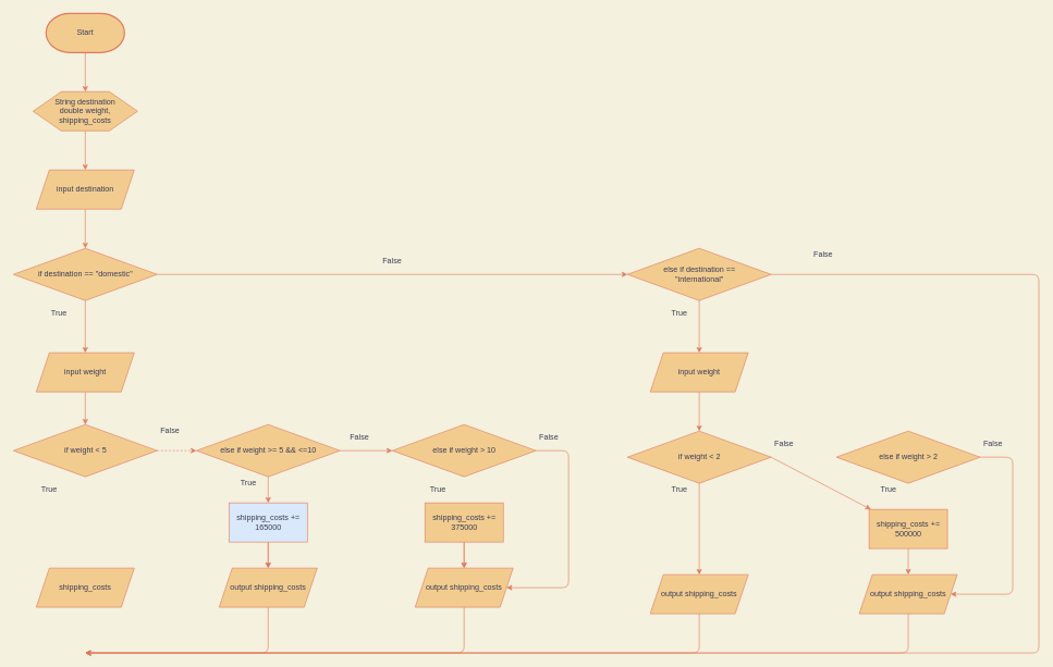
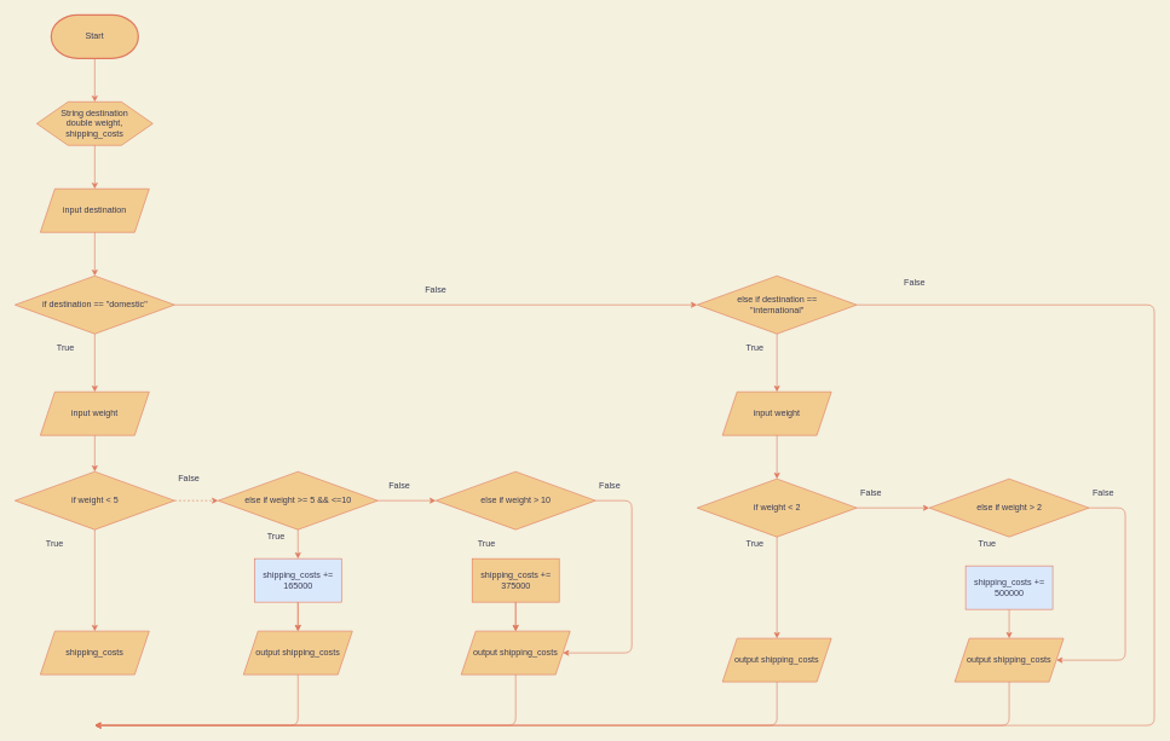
- <mxCell id="33" value="" style="endArrow=classic;html=1;exitX=1;exitY=0.5;exitDx=0;exitDy=0;strokeColor=#E07A5F;fontColor=#393C56;labelBackgroundColor=#F4F1DE;" parent="1" source="31" target="56" edge="1"><mxGeometry width="50" height="50" relative="1" as="geometry"><mxPoint x="1190" y="440" as="sourcePoint" /><mxPoint x="1280" y="580" as="targetPoint" /></mxGeometry></mxCell>
+ <mxCell id="33" value="" style="endArrow=classic;html=1;exitX=1;exitY=0.5;exitDx=0;exitDy=0;strokeColor=#E07A5F;fontColor=#393C56;entryX=0;entryY=0.5;entryDx=0;entryDy=0;labelBackgroundColor=#F4F1DE;" parent="1" source="31" target="34" edge="1"><mxGeometry width="50" height="50" relative="1" as="geometry"><mxPoint x="1190" y="440" as="sourcePoint" /><mxPoint x="1280" y="580" as="targetPoint" /></mxGeometry></mxCell>
- <mxCell id="56" value="&lt;span style=&quot;color: rgb(57 , 60 , 86)&quot;&gt;shipping_costs +=&lt;/span&gt;&lt;br style=&quot;color: rgb(57 , 60 , 86)&quot;&gt;&lt;span style=&quot;color: rgb(57 , 60 , 86)&quot;&gt;500000&lt;/span&gt;" style="html=1;dashed=0;whitespace=wrap;fillColor=#F2CC8F;strokeColor=#E07A5F;fontColor=#393C56;" vertex="1" parent="1"><mxGeometry x="1330" y="780" width="120" height="60" as="geometry" /></mxCell>
+ <mxCell id="56" value="&lt;span style=&quot;color: rgb(57 , 60 , 86)&quot;&gt;shipping_costs +=&lt;/span&gt;&lt;br style=&quot;color: rgb(57 , 60 , 86)&quot;&gt;&lt;span style=&quot;color: rgb(57 , 60 , 86)&quot;&gt;500000&lt;/span&gt;" style="html=1;dashed=0;whitespace=wrap;fillColor=#dae8fc;strokeColor=#E07A5F;fontColor=#393C56;" vertex="1" parent="1"><mxGeometry x="1330" y="780" width="120" height="60" as="geometry" /></mxCell>
+ <mxCell id="19" value="" style="endArrow=classic;html=1;exitX=0.5;exitY=1;exitDx=0;exitDy=0;strokeColor=#E07A5F;fontColor=#393C56;entryX=0.5;entryY=0;entryDx=0;entryDy=0;labelBackgroundColor=#F4F1DE;" parent="1" source="18" target="16" edge="1"><mxGeometry width="50" height="50" relative="1" as="geometry"><mxPoint x="140" y="610" as="sourcePoint" /><mxPoint x="420" y="800" as="targetPoint" /></mxGeometry></mxCell>
